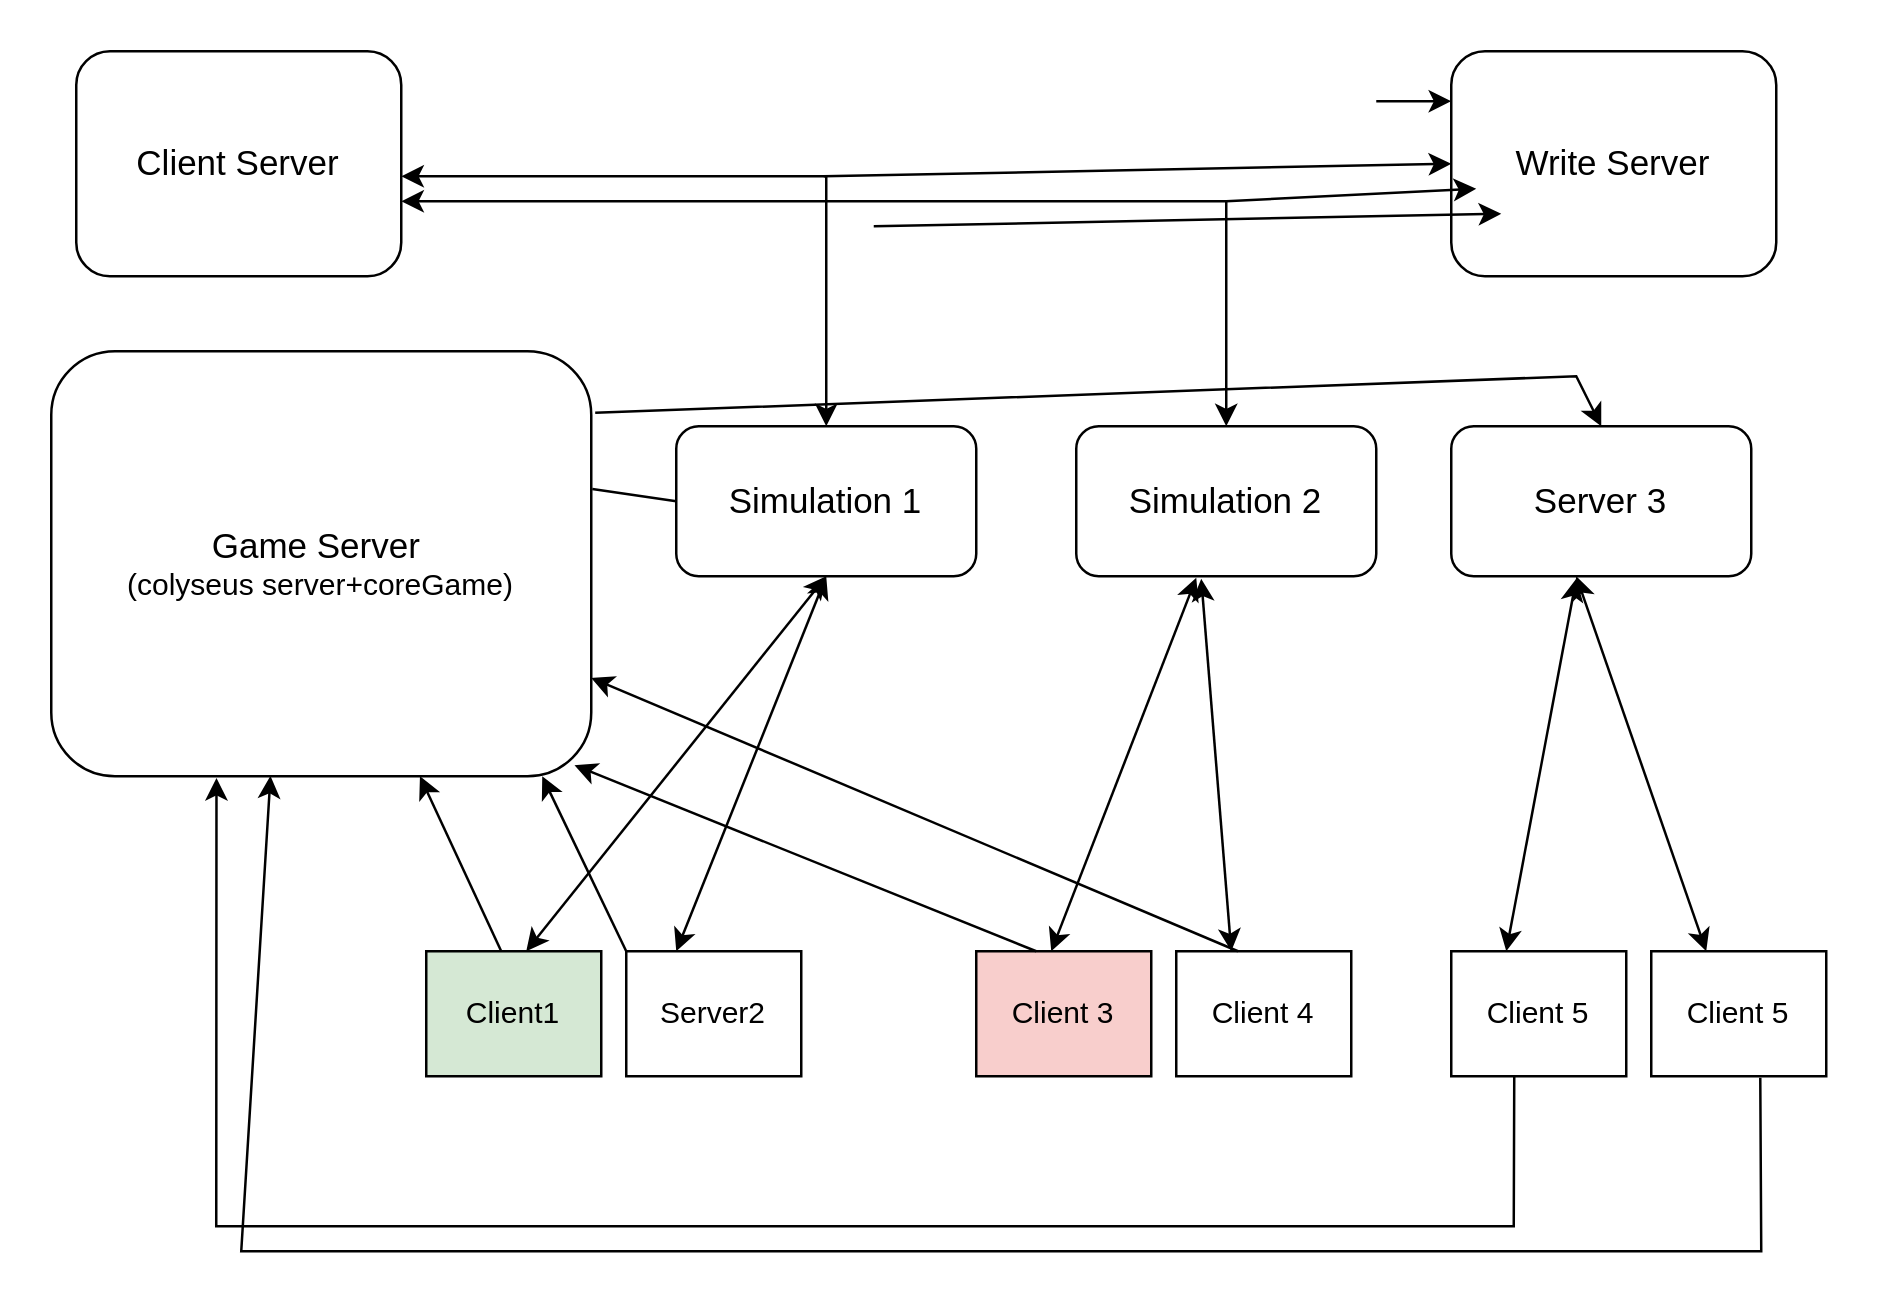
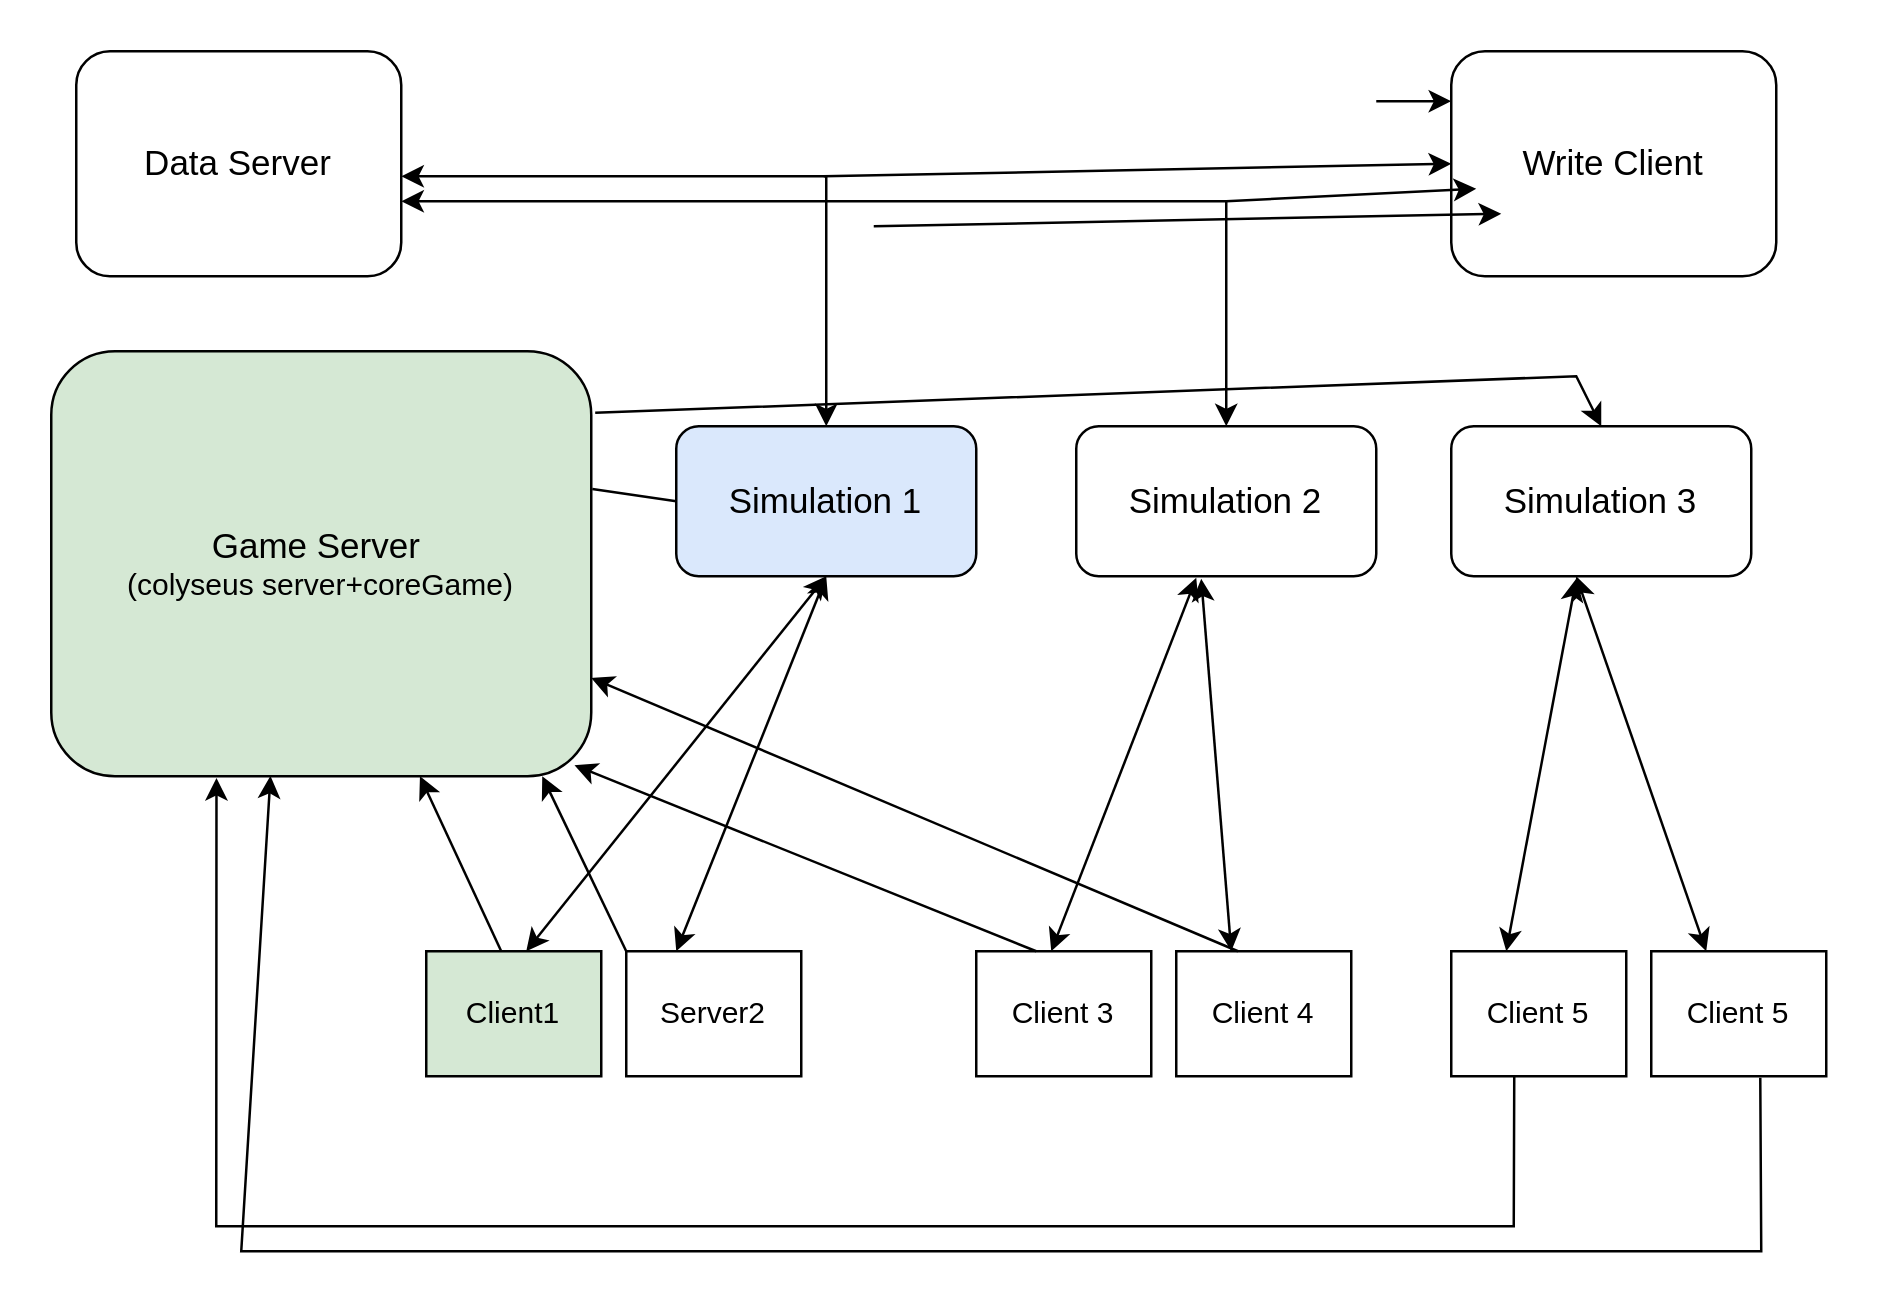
- <mxCell id="2" value="&lt;font style=&quot;font-size: 14px&quot;&gt;Client Server&lt;/font&gt;" style="rounded=1;whiteSpace=wrap;html=1;" vertex="1" parent="1"><mxGeometry x="30" y="20" width="130" height="90" as="geometry" /></mxCell>
+ <mxCell id="2" value="&lt;font style=&quot;font-size: 14px&quot;&gt;Data Server&lt;/font&gt;" style="rounded=1;whiteSpace=wrap;html=1;" vertex="1" parent="1"><mxGeometry x="30" y="20" width="130" height="90" as="geometry" /></mxCell>
- <mxCell id="3" value="&lt;font style=&quot;font-size: 14px&quot;&gt;Write Server&lt;/font&gt;" style="rounded=1;whiteSpace=wrap;html=1;" vertex="1" parent="1"><mxGeometry x="580" y="20" width="130" height="90" as="geometry" /></mxCell>
+ <mxCell id="3" value="&lt;font style=&quot;font-size: 14px&quot;&gt;Write Client&lt;/font&gt;" style="rounded=1;whiteSpace=wrap;html=1;" vertex="1" parent="1"><mxGeometry x="580" y="20" width="130" height="90" as="geometry" /></mxCell>
- <mxCell id="11" value="Simulation 1" style="rounded=1;whiteSpace=wrap;html=1;fontSize=14;" vertex="1" parent="1"><mxGeometry x="270" y="170" width="120" height="60" as="geometry" /></mxCell>
+ <mxCell id="11" value="Simulation 1" style="rounded=1;whiteSpace=wrap;html=1;fontSize=14;fillColor=#dae8fc;" vertex="1" parent="1"><mxGeometry x="270" y="170" width="120" height="60" as="geometry" /></mxCell>
- <mxCell id="13" value="Server 3" style="rounded=1;whiteSpace=wrap;html=1;fontSize=14;" vertex="1" parent="1"><mxGeometry x="580" y="170" width="120" height="60" as="geometry" /></mxCell>
+ <mxCell id="13" value="Simulation 3" style="rounded=1;whiteSpace=wrap;html=1;fontSize=14;" vertex="1" parent="1"><mxGeometry x="580" y="170" width="120" height="60" as="geometry" /></mxCell>
- <mxCell id="4" value="&lt;font style=&quot;font-size: 14px&quot;&gt;Game Server&lt;/font&gt;&amp;nbsp;&lt;br&gt;(colyseus server+coreGame)" style="rounded=1;whiteSpace=wrap;html=1;" vertex="1" parent="1"><mxGeometry x="20" y="140" width="216" height="170" as="geometry" /></mxCell>
+ <mxCell id="4" value="&lt;font style=&quot;font-size: 14px&quot;&gt;Game Server&lt;/font&gt;&amp;nbsp;&lt;br&gt;(colyseus server+coreGame)" style="rounded=1;whiteSpace=wrap;html=1;fillColor=#d5e8d4;" vertex="1" parent="1"><mxGeometry x="20" y="140" width="216" height="170" as="geometry" /></mxCell>
- <mxCell id="7" value="Client 3" style="rounded=0;whiteSpace=wrap;html=1;fillColor=#f8cecc;" vertex="1" parent="1"><mxGeometry x="390" y="380" width="70" height="50" as="geometry" /></mxCell>
+ <mxCell id="7" value="Client 3" style="rounded=0;whiteSpace=wrap;html=1;" vertex="1" parent="1"><mxGeometry x="390" y="380" width="70" height="50" as="geometry" /></mxCell>
